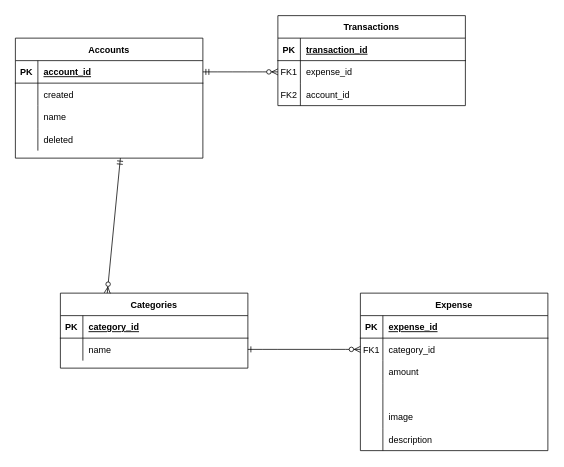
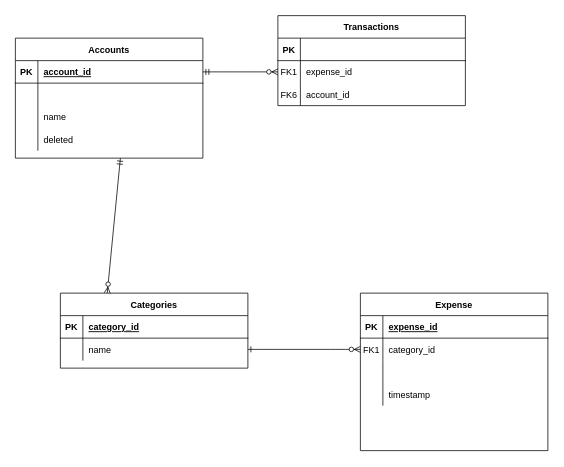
- <mxCell id="6" value="transaction_id" style="shape=partialRectangle;overflow=hidden;connectable=0;fillColor=none;top=0;left=0;bottom=0;right=0;align=left;spacingLeft=6;fontStyle=5;" parent="4" vertex="1"><mxGeometry x="30" width="220" height="30" as="geometry" /></mxCell>
- <mxCell id="26" value="created" style="shape=partialRectangle;overflow=hidden;connectable=0;fillColor=none;top=0;left=0;bottom=0;right=0;align=left;spacingLeft=6;" parent="24" vertex="1"><mxGeometry x="30" width="220" height="30" as="geometry" /></mxCell>
- <mxCell id="11" value="FK2" style="shape=partialRectangle;overflow=hidden;connectable=0;fillColor=none;top=0;left=0;bottom=0;right=0;" parent="10" vertex="1"><mxGeometry width="30" height="30" as="geometry" /></mxCell>
+ <mxCell id="11" value="FK6" style="shape=partialRectangle;overflow=hidden;connectable=0;fillColor=none;top=0;left=0;bottom=0;right=0;" parent="10" vertex="1"><mxGeometry width="30" height="30" as="geometry" /></mxCell>
- <mxCell id="44" value="amount" style="shape=partialRectangle;overflow=hidden;connectable=0;fillColor=none;top=0;left=0;bottom=0;right=0;align=left;spacingLeft=6;" vertex="1" parent="42"><mxGeometry x="30" width="220" height="30" as="geometry" /></mxCell>
+ <mxCell id="47" value="timestamp" style="shape=partialRectangle;overflow=hidden;connectable=0;fillColor=none;top=0;left=0;bottom=0;right=0;align=left;spacingLeft=6;" vertex="1" parent="45"><mxGeometry x="30" width="220" height="30" as="geometry" /></mxCell>
- <mxCell id="50" value="image" style="shape=partialRectangle;overflow=hidden;connectable=0;fillColor=none;top=0;left=0;bottom=0;right=0;align=left;spacingLeft=6;" vertex="1" parent="48"><mxGeometry x="30" width="220" height="30" as="geometry" /></mxCell>
- <mxCell id="53" value="description" style="shape=partialRectangle;overflow=hidden;connectable=0;fillColor=none;top=0;left=0;bottom=0;right=0;align=left;spacingLeft=6;" vertex="1" parent="51"><mxGeometry x="30" width="220" height="30" as="geometry" /></mxCell>
